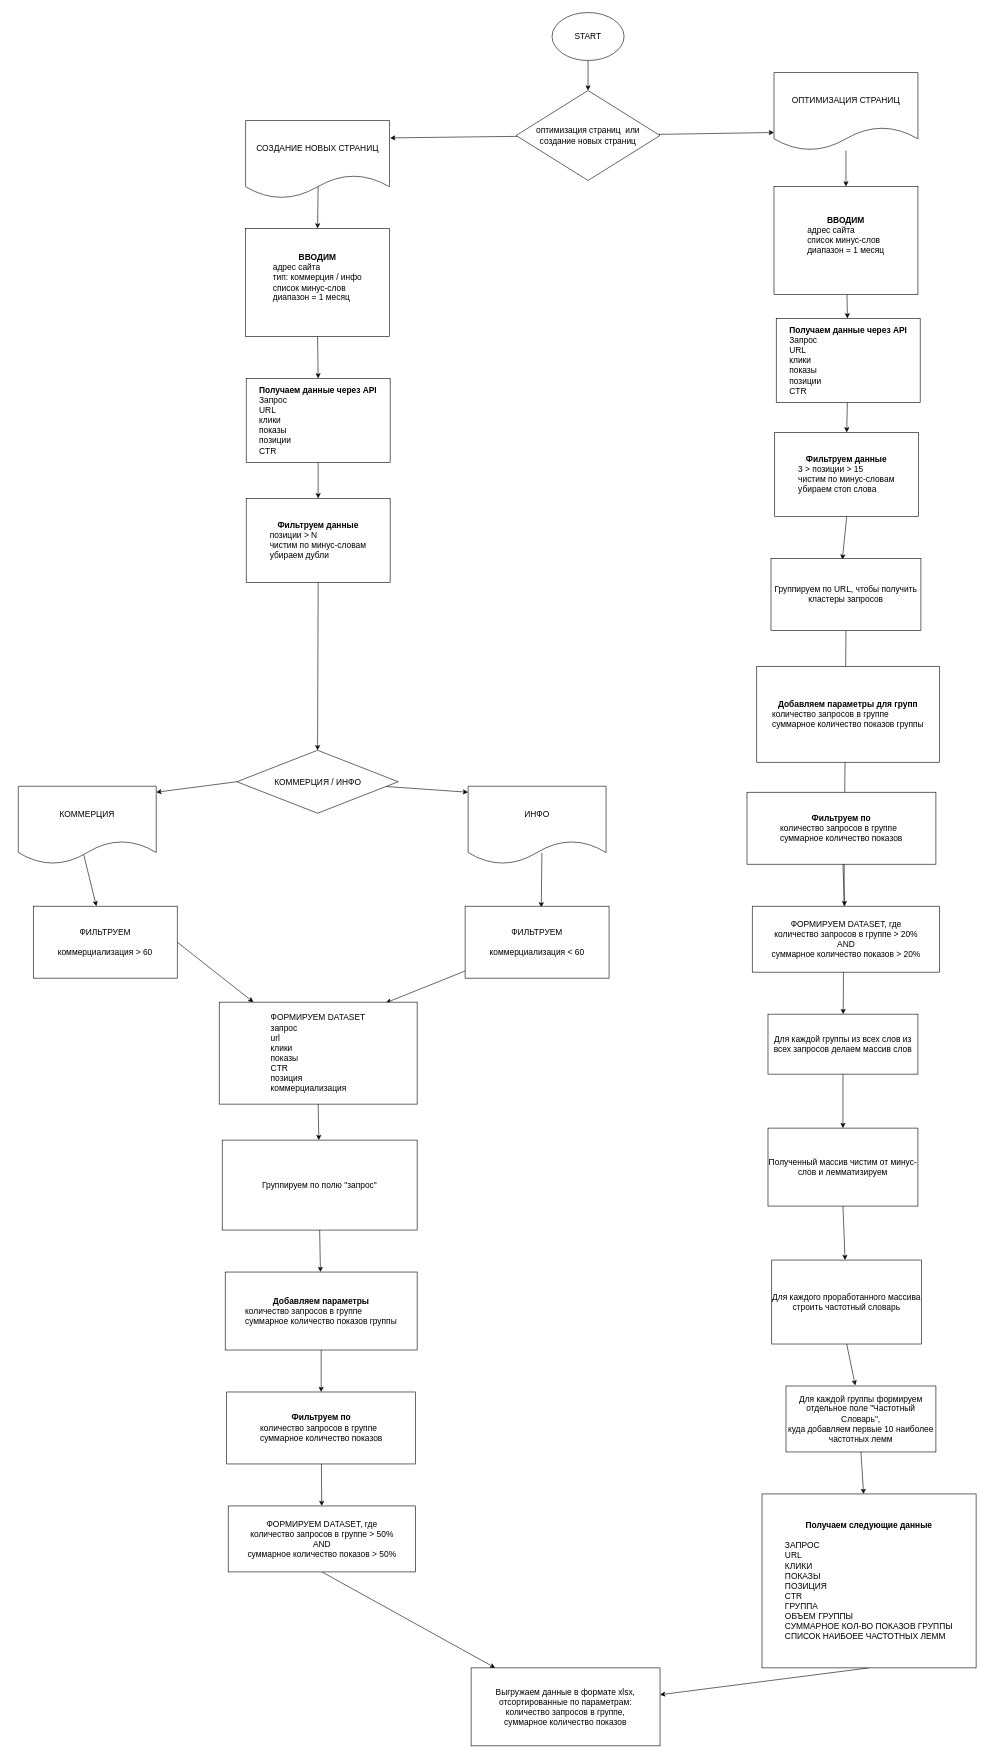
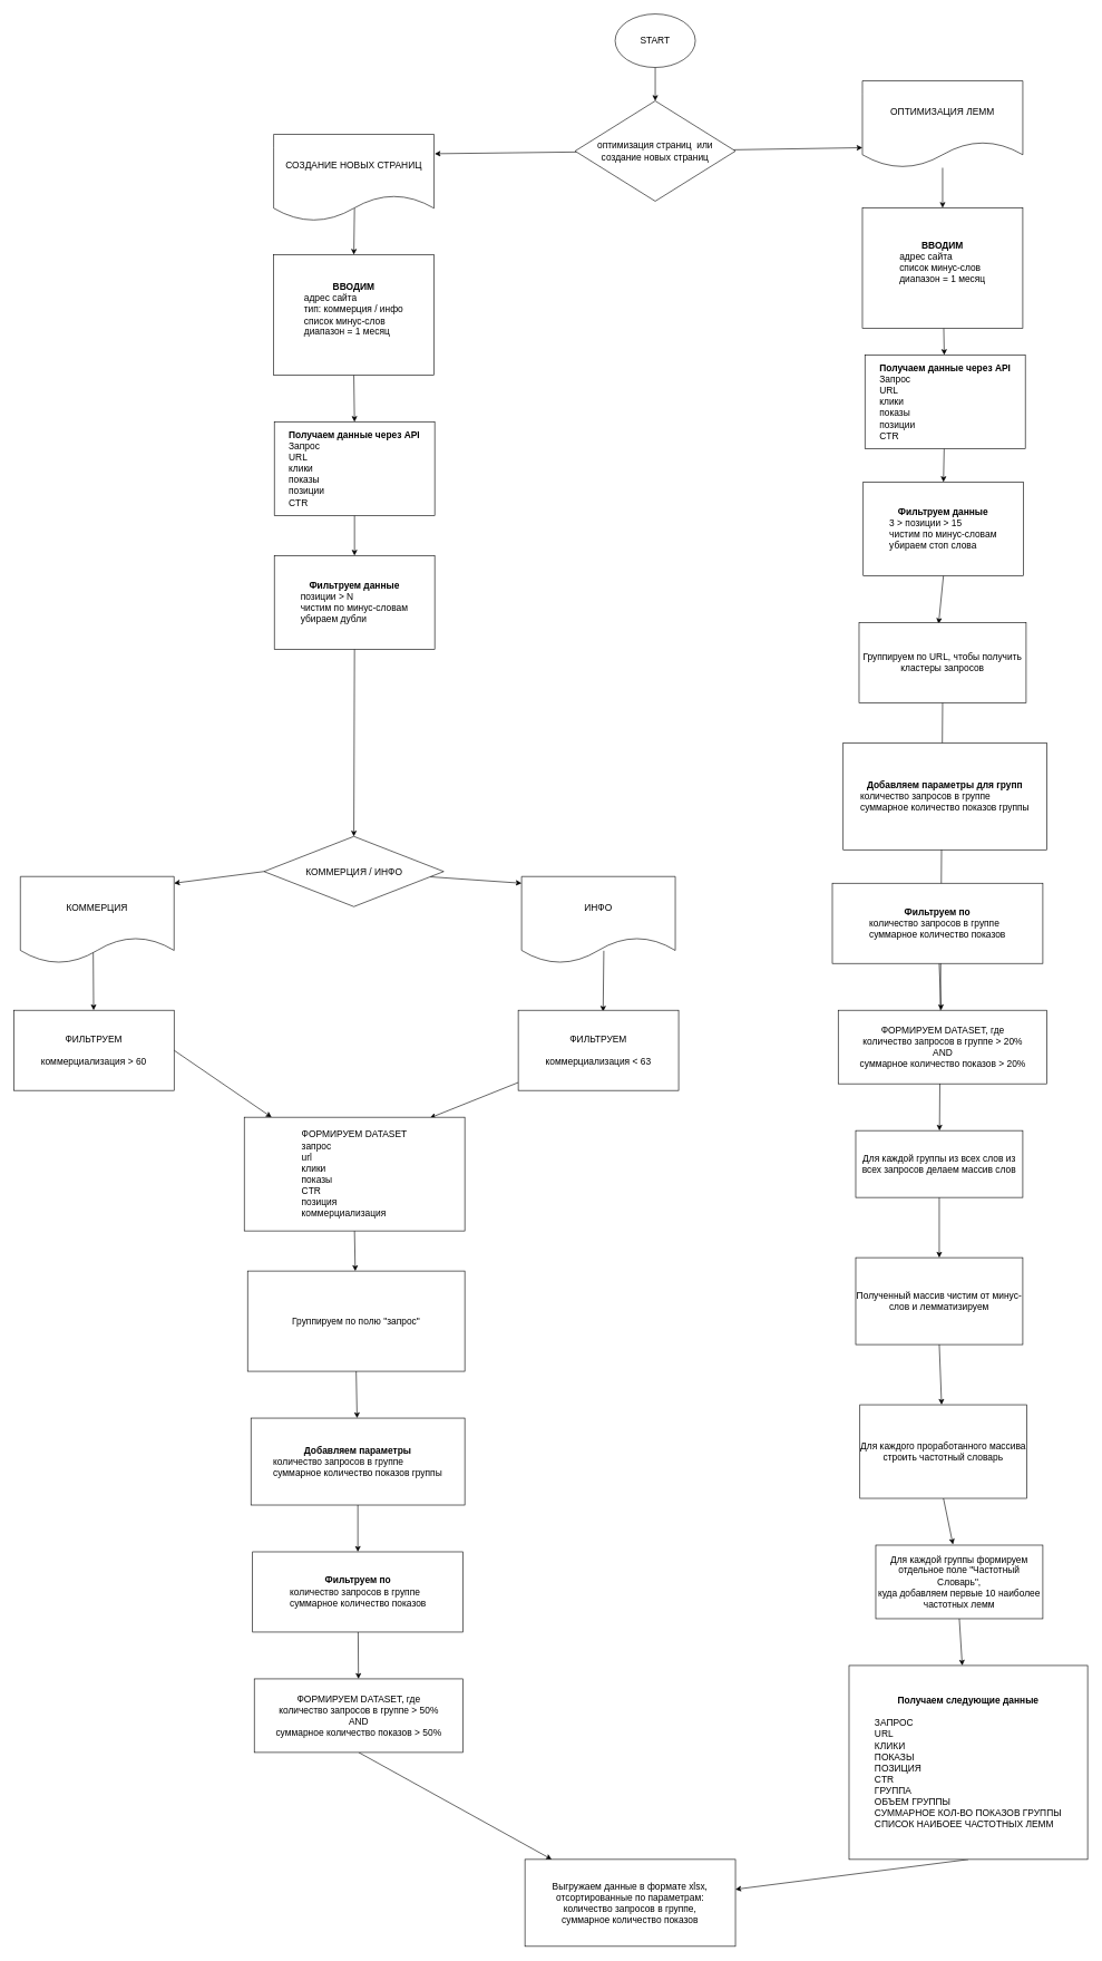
- <mxCell id="19" value="ОПТИМИЗАЦИЯ СТРАНИЦ" style="shape=document;whiteSpace=wrap;html=1;boundedLbl=1;fontSize=14;" parent="1" vertex="1"><mxGeometry x="1290" y="120" width="240" height="130" as="geometry" /></mxCell>
+ <mxCell id="19" value="ОПТИМИЗАЦИЯ ЛЕММ" style="shape=document;whiteSpace=wrap;html=1;boundedLbl=1;fontSize=14;" parent="1" vertex="1"><mxGeometry x="1290" y="120" width="240" height="130" as="geometry" /></mxCell>
- <mxCell id="25" value="ФИЛЬТРУЕМ&lt;br&gt;&lt;br&gt;&lt;div style=&quot;text-align: left;&quot;&gt;коммерциализация &amp;gt; 60&lt;/div&gt;" style="rounded=0;whiteSpace=wrap;html=1;fontSize=14;" parent="1" vertex="1"><mxGeometry x="55" y="1510" width="240" height="120" as="geometry" /></mxCell>
+ <mxCell id="25" value="ФИЛЬТРУЕМ&lt;br&gt;&lt;br&gt;&lt;div style=&quot;text-align: left;&quot;&gt;коммерциализация &amp;gt; 60&lt;/div&gt;" style="rounded=0;whiteSpace=wrap;html=1;fontSize=14;" parent="1" vertex="1"><mxGeometry x="20" y="1510" width="240" height="120" as="geometry" /></mxCell>
- <mxCell id="27" value="ФИЛЬТРУЕМ&lt;br&gt;&lt;br&gt;&lt;div style=&quot;text-align: left;&quot;&gt;коммерциализация &amp;lt; 60&lt;/div&gt;" style="rounded=0;whiteSpace=wrap;html=1;fontSize=14;" parent="1" vertex="1"><mxGeometry x="775" y="1510" width="240" height="120" as="geometry" /></mxCell>
+ <mxCell id="27" value="ФИЛЬТРУЕМ&lt;br&gt;&lt;br&gt;&lt;div style=&quot;text-align: left;&quot;&gt;коммерциализация &amp;lt; 63&lt;/div&gt;" style="rounded=0;whiteSpace=wrap;html=1;fontSize=14;" parent="1" vertex="1"><mxGeometry x="775" y="1510" width="240" height="120" as="geometry" /></mxCell>
